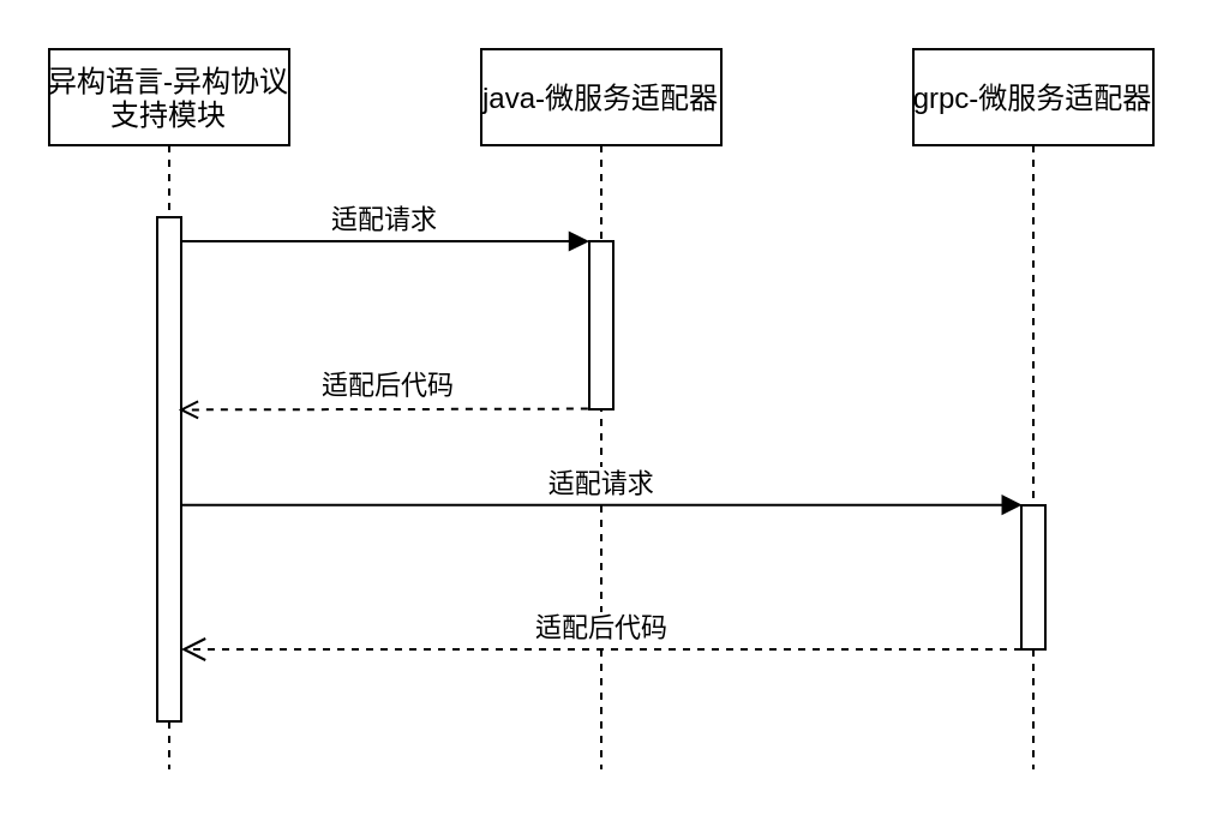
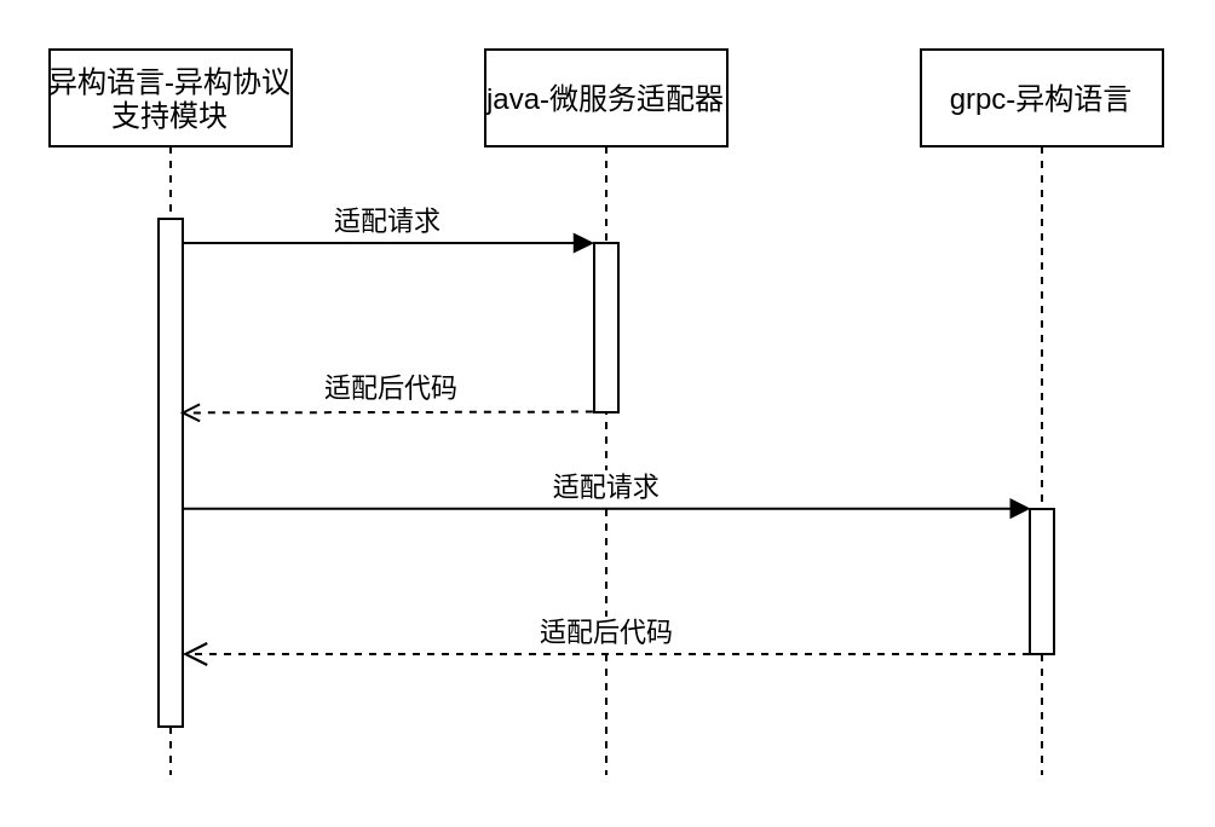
- <mxCell id="8" value="grpc-微服务适配器" style="shape=umlLifeline;perimeter=lifelinePerimeter;container=1;collapsible=0;recursiveResize=0;rounded=0;shadow=0;strokeWidth=1;" parent="2" vertex="1"><mxGeometry x="360" width="100" height="300" as="geometry" /></mxCell>
+ <mxCell id="8" value="grpc-异构语言" style="shape=umlLifeline;perimeter=lifelinePerimeter;container=1;collapsible=0;recursiveResize=0;rounded=0;shadow=0;strokeWidth=1;" parent="2" vertex="1"><mxGeometry x="360" width="100" height="300" as="geometry" /></mxCell>
